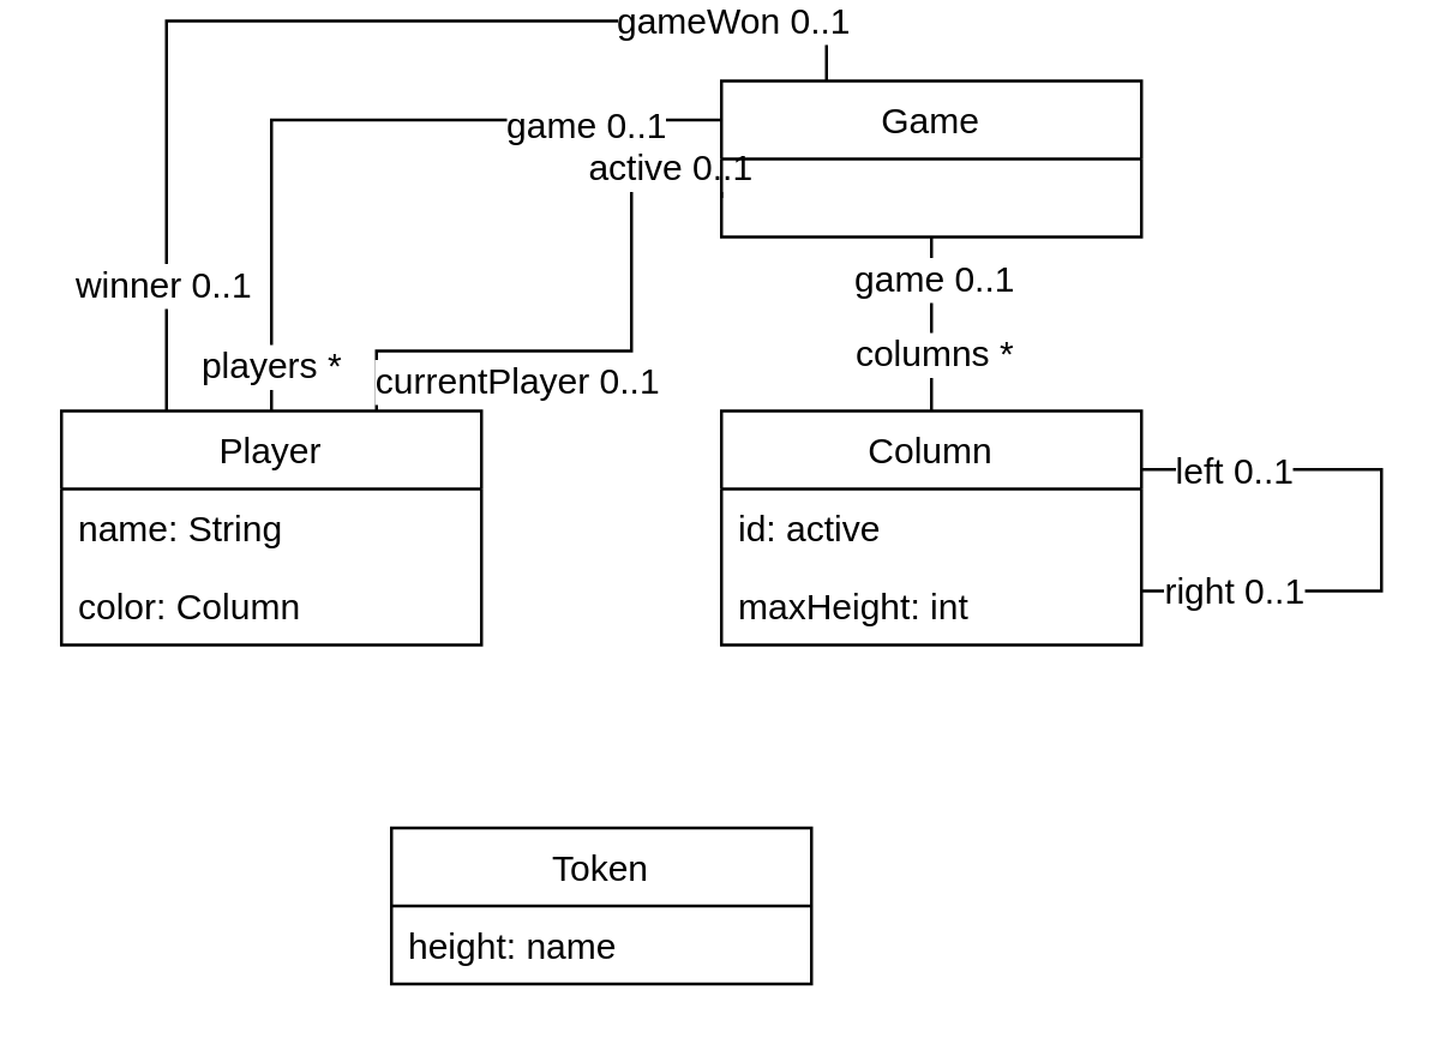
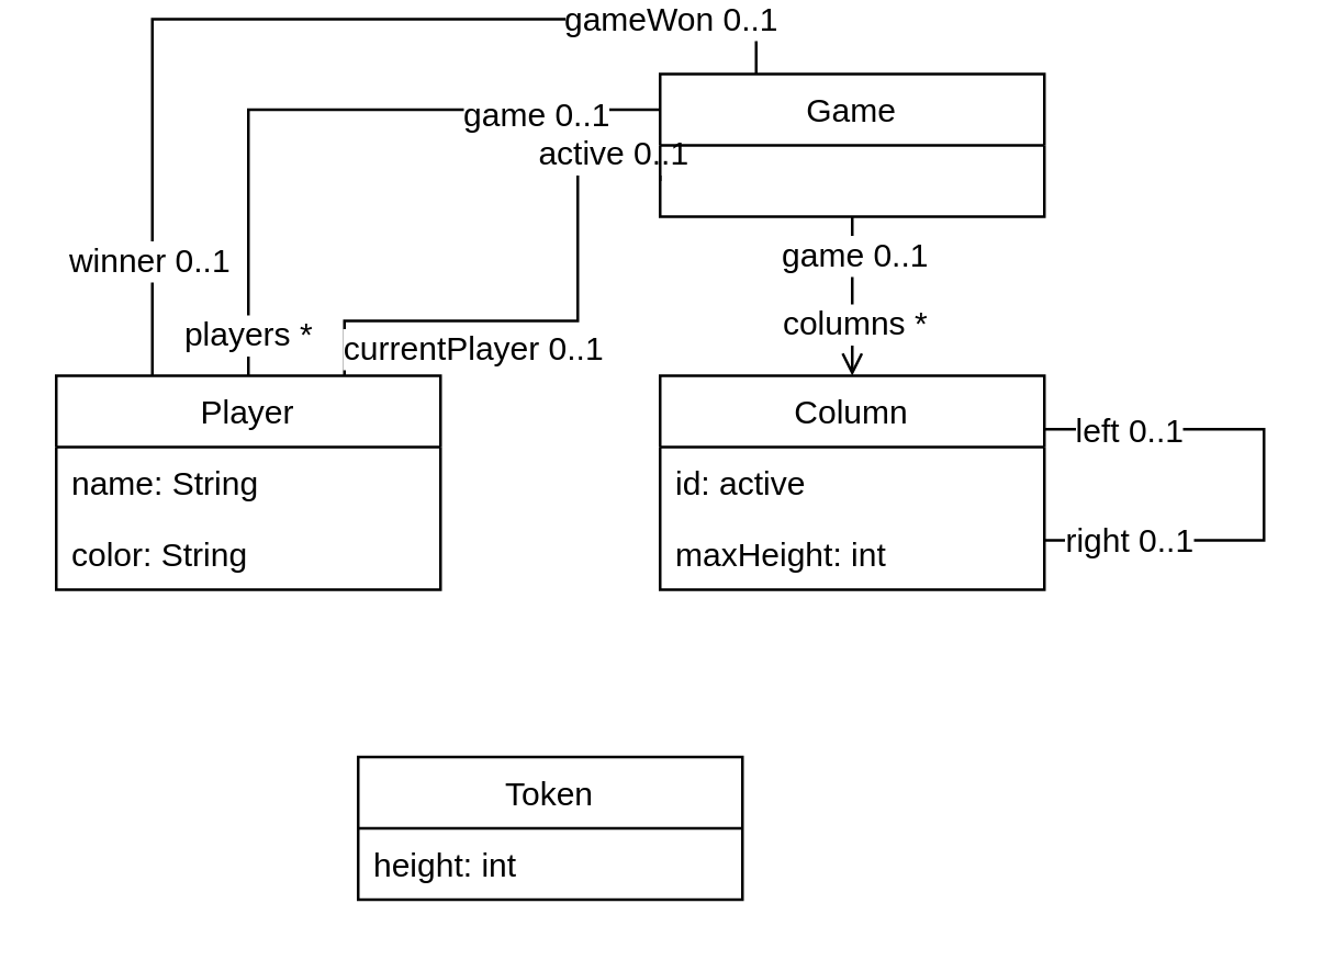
- <mxCell id="11" value="" style="edgeStyle=orthogonalEdgeStyle;rounded=0;orthogonalLoop=1;jettySize=auto;html=1;exitX=0.5;exitY=1;exitDx=0;exitDy=0;entryX=0.5;entryY=0;entryDx=0;entryDy=0;endArrow=none;endFill=0;" edge="1" parent="1" source="14" target="18"><mxGeometry x="-0.471" relative="1" as="geometry"><mxPoint as="offset" /></mxGeometry></mxCell>
+ <mxCell id="11" value="" style="edgeStyle=orthogonalEdgeStyle;rounded=0;orthogonalLoop=1;jettySize=auto;html=1;exitX=0.5;exitY=1;exitDx=0;exitDy=0;entryX=0.5;entryY=0;entryDx=0;entryDy=0;endArrow=open;endFill=0;" edge="1" parent="1" source="14" target="18"><mxGeometry x="-0.471" relative="1" as="geometry"><mxPoint as="offset" /></mxGeometry></mxCell>
- <mxCell id="17" value="color: Column&#10;" style="text;strokeColor=none;fillColor=none;align=left;verticalAlign=top;spacingLeft=4;spacingRight=4;overflow=hidden;rotatable=0;points=[[0,0.5],[1,0.5]];portConstraint=eastwest;" vertex="1" parent="15"><mxGeometry y="52" width="140" height="26" as="geometry" /></mxCell>
+ <mxCell id="17" value="color: String&#10;" style="text;strokeColor=none;fillColor=none;align=left;verticalAlign=top;spacingLeft=4;spacingRight=4;overflow=hidden;rotatable=0;points=[[0,0.5],[1,0.5]];portConstraint=eastwest;" vertex="1" parent="15"><mxGeometry y="52" width="140" height="26" as="geometry" /></mxCell>
- <mxCell id="22" value="height: name" style="text;strokeColor=none;fillColor=none;align=left;verticalAlign=top;spacingLeft=4;spacingRight=4;overflow=hidden;rotatable=0;points=[[0,0.5],[1,0.5]];portConstraint=eastwest;" vertex="1" parent="21"><mxGeometry y="26" width="140" height="26" as="geometry" /></mxCell>
+ <mxCell id="22" value="height: int" style="text;strokeColor=none;fillColor=none;align=left;verticalAlign=top;spacingLeft=4;spacingRight=4;overflow=hidden;rotatable=0;points=[[0,0.5],[1,0.5]];portConstraint=eastwest;" vertex="1" parent="21"><mxGeometry y="26" width="140" height="26" as="geometry" /></mxCell>
